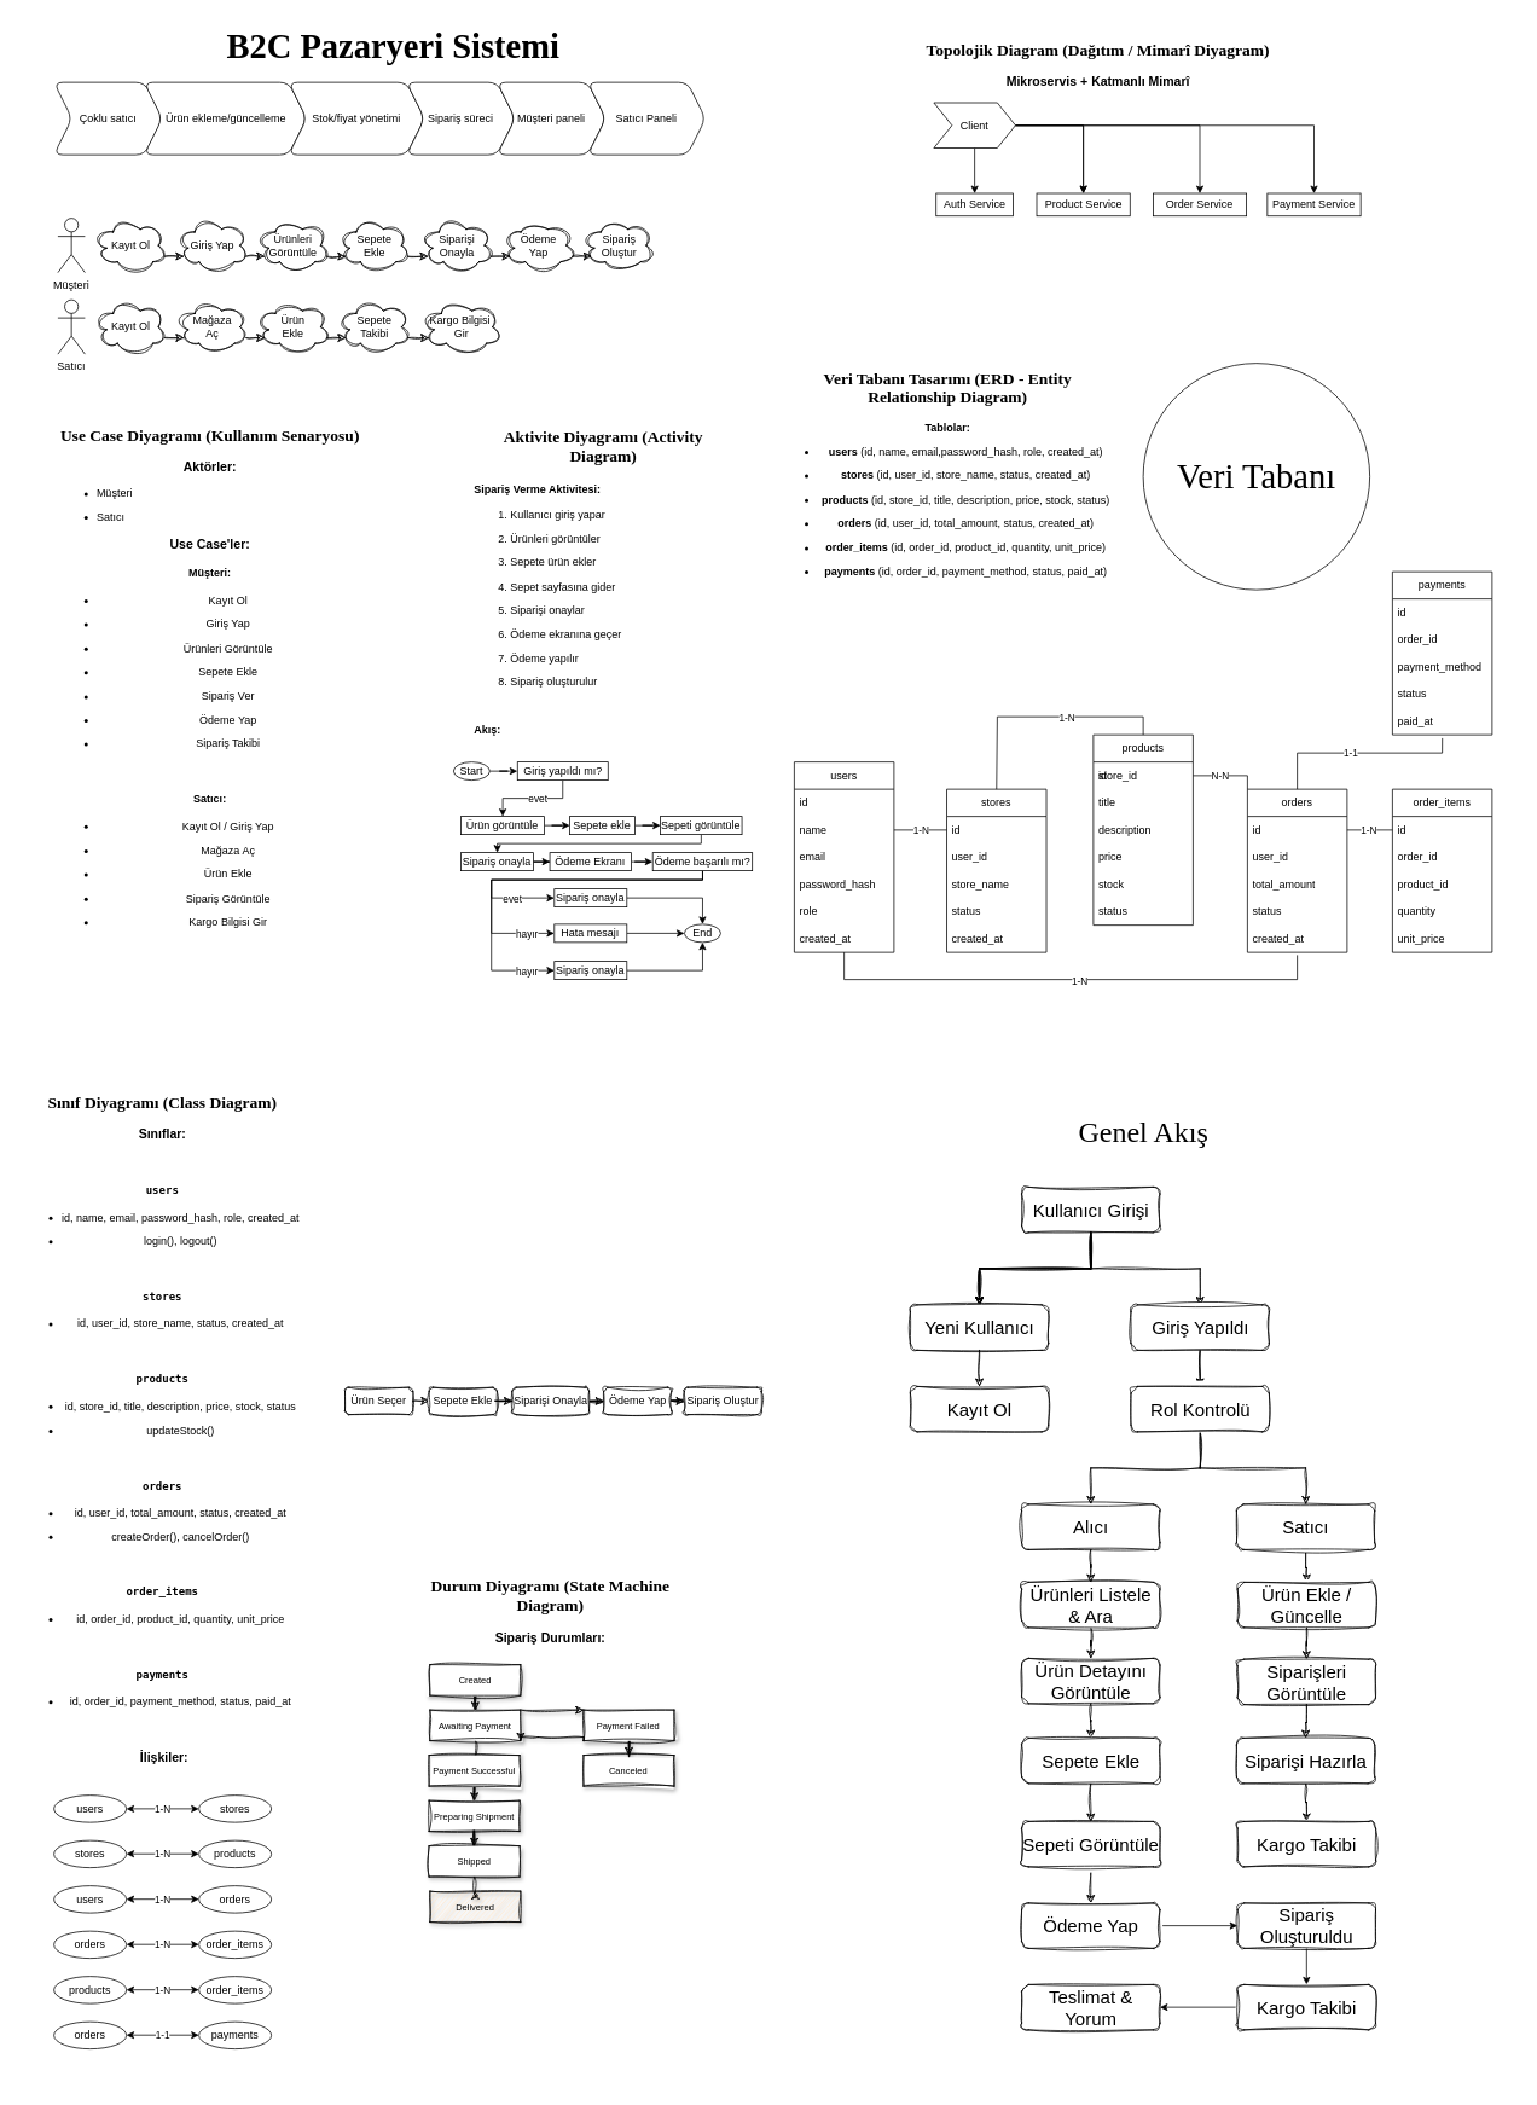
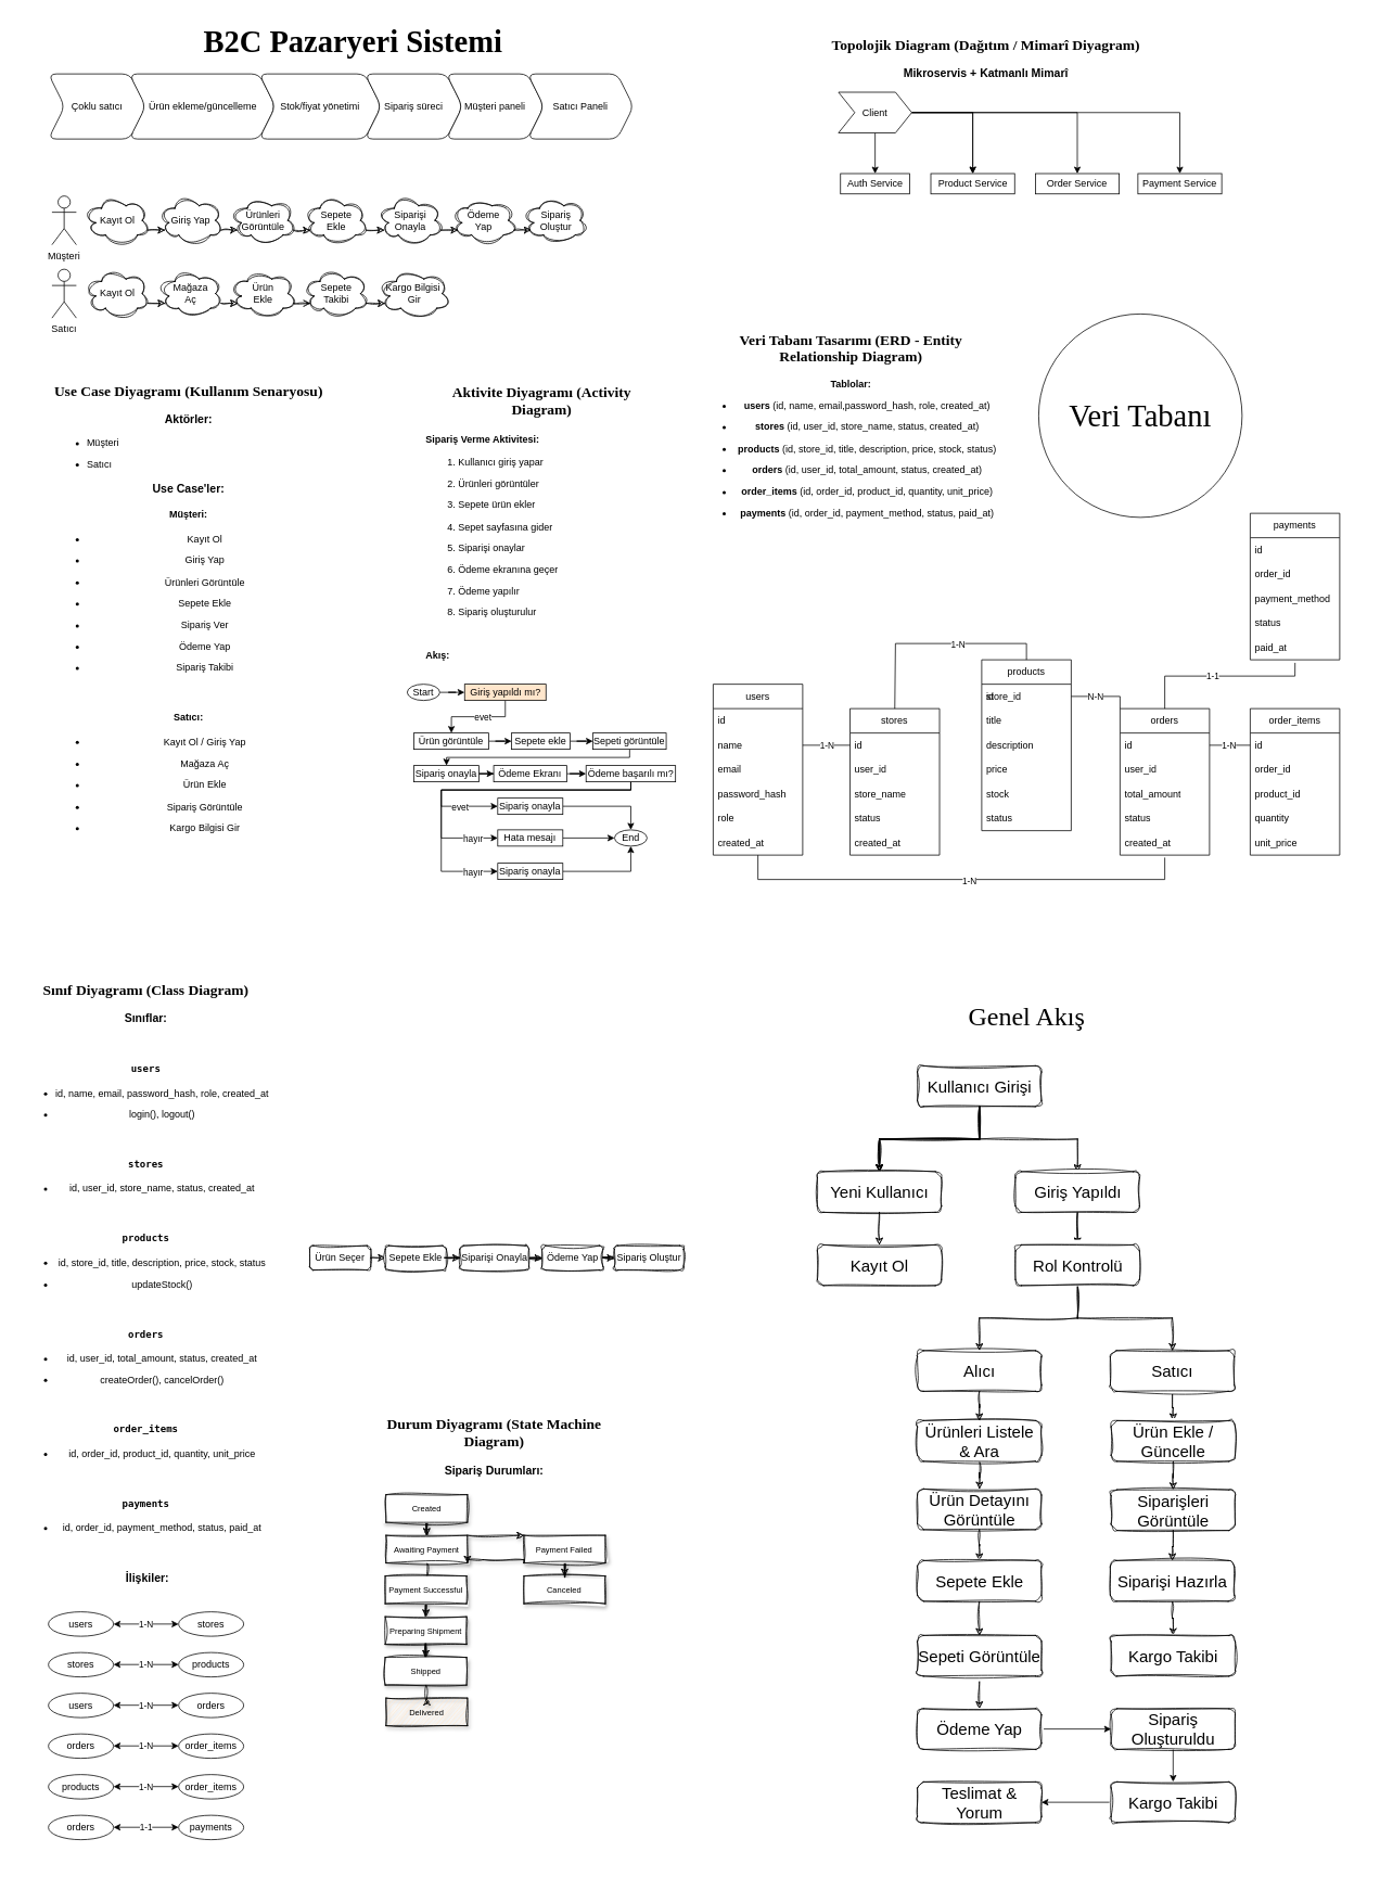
- <mxCell id="95" style="edgeStyle=orthogonalEdgeStyle;rounded=0;orthogonalLoop=1;jettySize=auto;html=1;exitX=0.96;exitY=0.7;exitDx=0;exitDy=0;exitPerimeter=0;entryX=0.105;entryY=0.713;entryDx=0;entryDy=0;entryPerimeter=0;sketch=1;curveFitting=1;jiggle=2;" parent="1" source="90" target="91" edge="1"><mxGeometry relative="1" as="geometry" /></mxCell>
+ <mxCell id="95" style="edgeStyle=orthogonalEdgeStyle;rounded=0;orthogonalLoop=1;jettySize=auto;html=1;exitX=0.96;exitY=0.7;exitDx=0;exitDy=0;exitPerimeter=0;entryX=0.105;entryY=0.713;entryDx=0;entryDy=0;entryPerimeter=0;sketch=1;curveFitting=1;jiggle=2;endArrow=open;" parent="1" source="90" target="91" edge="1"><mxGeometry relative="1" as="geometry" /></mxCell>
- <mxCell id="166" value="&lt;font data-font-src=&quot;https://fonts.googleapis.com/css?family=Permanent+Marker&quot; face=&quot;Permanent Marker&quot;&gt;Veri Tabanı&lt;/font&gt;" style="ellipse;whiteSpace=wrap;html=1;fontSize=38;" parent="1" vertex="1"><mxGeometry x="1261" y="400" width="250" height="250" as="geometry" /></mxCell>
+ <mxCell id="166" value="&lt;font data-font-src=&quot;https://fonts.googleapis.com/css?family=Permanent+Marker&quot; face=&quot;Permanent Marker&quot;&gt;Veri Tabanı&lt;/font&gt;" style="ellipse;whiteSpace=wrap;html=1;fontSize=38;" parent="1" vertex="1"><mxGeometry x="1276" y="385" width="250" height="250" as="geometry" /></mxCell>
- <mxCell id="48" value="Giriş yapıldı mı?" style="rounded=0;whiteSpace=wrap;html=1;" parent="1" vertex="1"><mxGeometry x="570.5" y="840" width="100" height="20" as="geometry" /></mxCell>
+ <mxCell id="48" value="Giriş yapıldı mı?" style="rounded=0;whiteSpace=wrap;html=1;fillColor=#ffe6cc;" parent="1" vertex="1"><mxGeometry x="570.5" y="840" width="100" height="20" as="geometry" /></mxCell>
